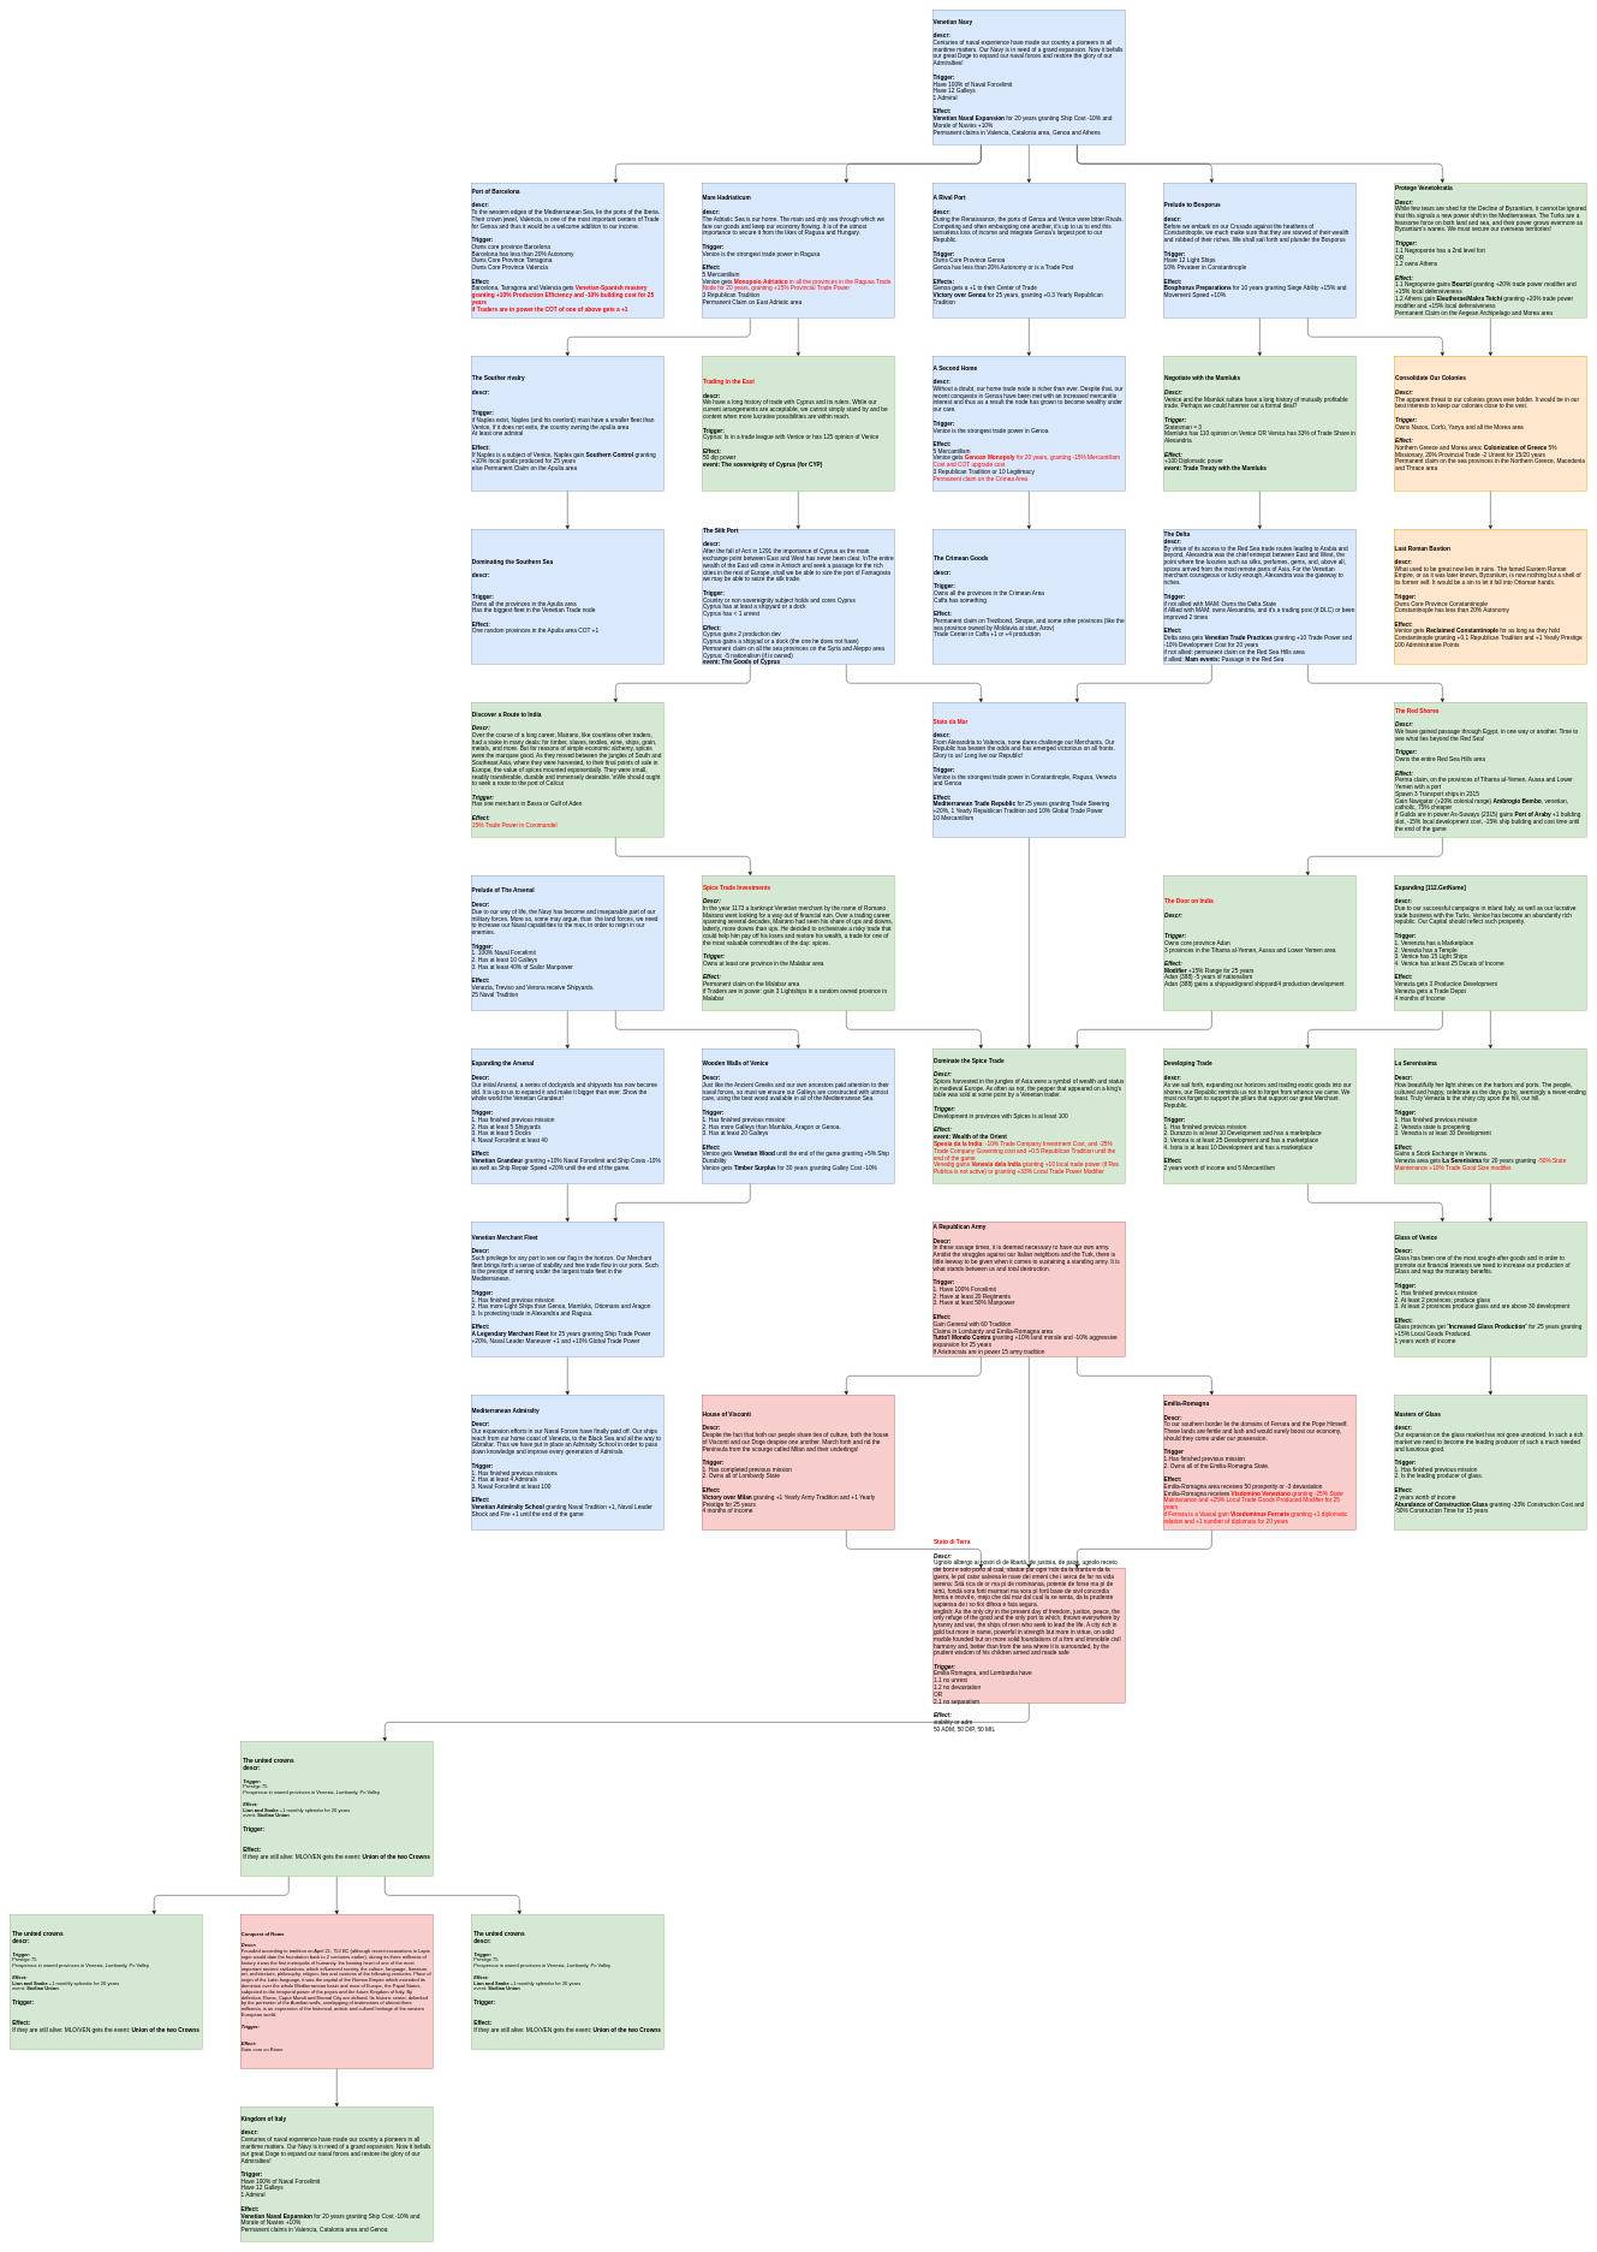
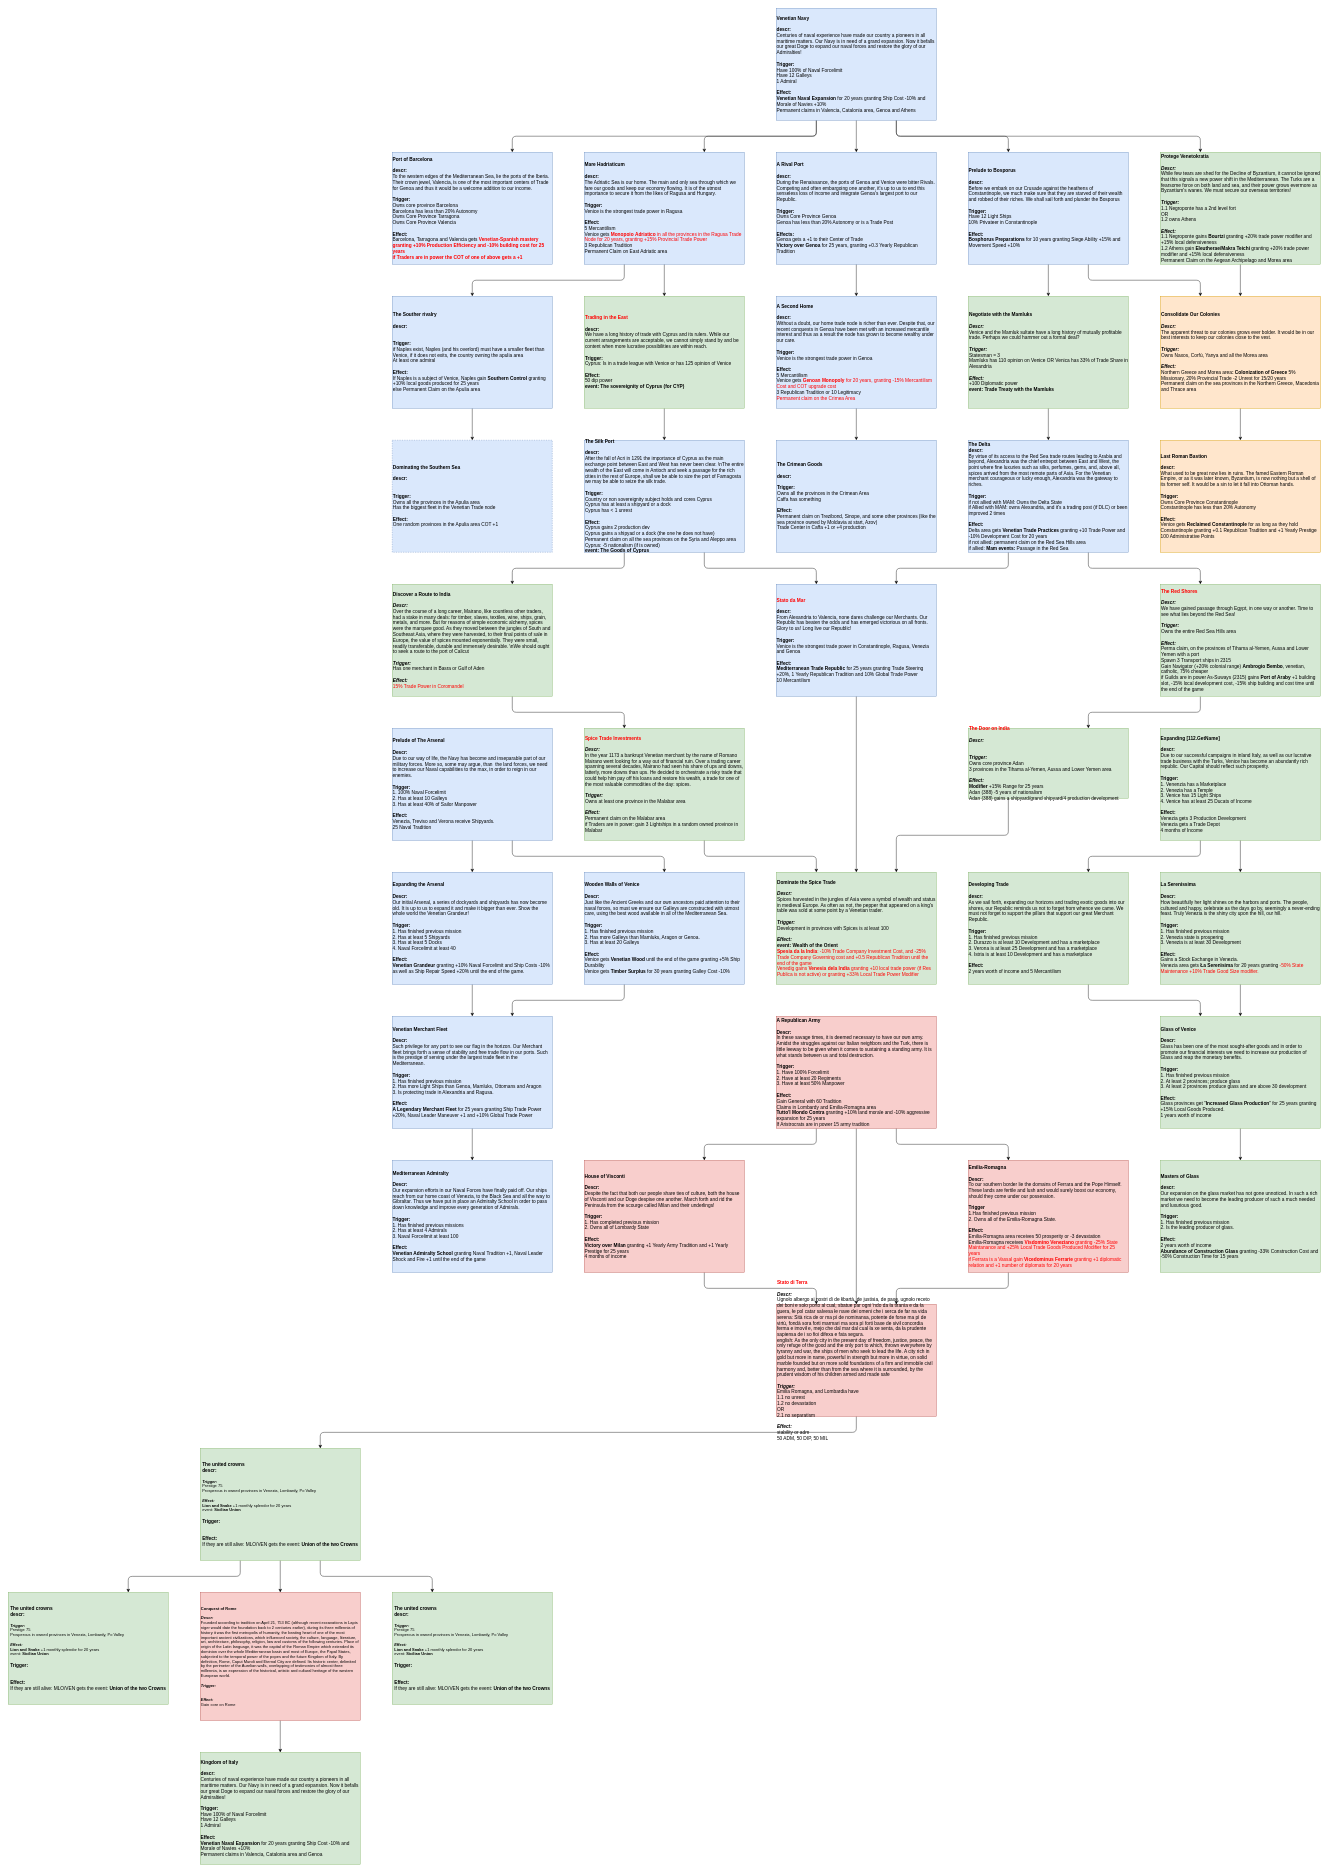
- <mxCell id="17" value="&lt;div style=&quot;font-size: 12px&quot;&gt;&lt;span style=&quot;font-size: 12px&quot;&gt;&lt;b&gt;Dominating the Southern Sea&lt;/b&gt;&lt;/span&gt;&lt;/div&gt;&lt;div style=&quot;font-size: 12px&quot;&gt;&lt;span style=&quot;font-size: 12px&quot;&gt;&lt;br&gt;&lt;/span&gt;&lt;/div&gt;&lt;div style=&quot;font-size: 12px&quot;&gt;&lt;span style=&quot;font-size: 12px&quot;&gt;&lt;b&gt;descr:&lt;/b&gt;&lt;/span&gt;&lt;/div&gt;&lt;div style=&quot;font-size: 12px&quot;&gt;&lt;br&gt;&lt;/div&gt;&lt;div style=&quot;font-size: 12px&quot;&gt;&lt;span style=&quot;font-size: 12px&quot;&gt;&lt;br style=&quot;font-size: 12px&quot;&gt;&lt;/span&gt;&lt;/div&gt;&lt;div style=&quot;font-size: 12px&quot;&gt;&lt;span style=&quot;font-size: 12px&quot;&gt;&lt;b&gt;Trigger:&lt;/b&gt;&lt;/span&gt;&lt;/div&gt;&lt;div style=&quot;font-size: 12px&quot;&gt;Owns all the provinces in the Apulia area&lt;/div&gt;&lt;div style=&quot;font-size: 12px&quot;&gt;Has the biggest fleet in the Venetian Trade node&lt;span style=&quot;font-size: 12px&quot;&gt;&lt;br style=&quot;font-size: 12px&quot;&gt;&lt;/span&gt;&lt;/div&gt;&lt;div style=&quot;font-size: 12px&quot;&gt;&lt;br&gt;&lt;/div&gt;&lt;div style=&quot;font-size: 12px&quot;&gt;&lt;span style=&quot;font-size: 12px&quot;&gt;&lt;b&gt;Effect:&lt;/b&gt;&lt;/span&gt;&lt;/div&gt;&lt;div style=&quot;font-size: 12px&quot;&gt;One random provinces in the Apulia area COT +1&lt;/div&gt;" style="rounded=0;whiteSpace=wrap;html=1;fillColor=#dae8fc;strokeColor=#6c8ebf;fontSize=12;align=left;" parent="1" vertex="1"><mxGeometry x="980" y="1100" width="400" height="280" as="geometry" /></mxCell>
+ <mxCell id="17" value="&lt;div style=&quot;font-size: 12px&quot;&gt;&lt;span style=&quot;font-size: 12px&quot;&gt;&lt;b&gt;Dominating the Southern Sea&lt;/b&gt;&lt;/span&gt;&lt;/div&gt;&lt;div style=&quot;font-size: 12px&quot;&gt;&lt;span style=&quot;font-size: 12px&quot;&gt;&lt;br&gt;&lt;/span&gt;&lt;/div&gt;&lt;div style=&quot;font-size: 12px&quot;&gt;&lt;span style=&quot;font-size: 12px&quot;&gt;&lt;b&gt;descr:&lt;/b&gt;&lt;/span&gt;&lt;/div&gt;&lt;div style=&quot;font-size: 12px&quot;&gt;&lt;br&gt;&lt;/div&gt;&lt;div style=&quot;font-size: 12px&quot;&gt;&lt;span style=&quot;font-size: 12px&quot;&gt;&lt;br style=&quot;font-size: 12px&quot;&gt;&lt;/span&gt;&lt;/div&gt;&lt;div style=&quot;font-size: 12px&quot;&gt;&lt;span style=&quot;font-size: 12px&quot;&gt;&lt;b&gt;Trigger:&lt;/b&gt;&lt;/span&gt;&lt;/div&gt;&lt;div style=&quot;font-size: 12px&quot;&gt;Owns all the provinces in the Apulia area&lt;/div&gt;&lt;div style=&quot;font-size: 12px&quot;&gt;Has the biggest fleet in the Venetian Trade node&lt;span style=&quot;font-size: 12px&quot;&gt;&lt;br style=&quot;font-size: 12px&quot;&gt;&lt;/span&gt;&lt;/div&gt;&lt;div style=&quot;font-size: 12px&quot;&gt;&lt;br&gt;&lt;/div&gt;&lt;div style=&quot;font-size: 12px&quot;&gt;&lt;span style=&quot;font-size: 12px&quot;&gt;&lt;b&gt;Effect:&lt;/b&gt;&lt;/span&gt;&lt;/div&gt;&lt;div style=&quot;font-size: 12px&quot;&gt;One random provinces in the Apulia area COT +1&lt;/div&gt;" style="rounded=0;whiteSpace=wrap;html=1;fillColor=#dae8fc;strokeColor=#6c8ebf;fontSize=12;align=left;dashed=1;" parent="1" vertex="1"><mxGeometry x="980" y="1100" width="400" height="280" as="geometry" /></mxCell>
- <mxCell id="74" value="&lt;div&gt;&lt;b&gt;&lt;font color=&quot;#ff0000&quot;&gt;The Door on India&lt;/font&gt;&lt;/b&gt;&lt;br&gt;&lt;/div&gt;&lt;div&gt;&lt;b&gt;&lt;br&gt;&lt;/b&gt;&lt;/div&gt;&lt;div&gt;&lt;b&gt;&lt;i&gt;Descr:&lt;/i&gt;&lt;/b&gt;&amp;nbsp;&lt;/div&gt;&lt;div&gt;&lt;br&gt;&lt;/div&gt;&lt;div&gt;&lt;br&gt;&lt;/div&gt;&lt;div style=&quot;font-size: 12px&quot;&gt;&lt;span style=&quot;font-size: 12px&quot;&gt;&lt;b&gt;&lt;i&gt;Trigger:&lt;/i&gt;&lt;/b&gt;&lt;/span&gt;&lt;/div&gt;&lt;div style=&quot;font-size: 12px&quot;&gt;Owns core province Adan&lt;/div&gt;&lt;div style=&quot;font-size: 12px&quot;&gt;3 provinces in the Tihama al-Yemen, Aussa and Lower Yemen area&lt;/div&gt;&lt;div style=&quot;font-size: 12px&quot;&gt;&lt;br&gt;&lt;/div&gt;&lt;div style=&quot;font-size: 12px&quot;&gt;&lt;span style=&quot;font-size: 12px&quot;&gt;&lt;b&gt;&lt;i&gt;Effect:&lt;/i&gt;&lt;/b&gt;&lt;/span&gt;&lt;/div&gt;&lt;div style=&quot;font-size: 12px&quot;&gt;&lt;b&gt;Modifier&lt;/b&gt; +15% Range for 25 years&lt;/div&gt;&lt;div style=&quot;font-size: 12px&quot;&gt;Adan (388) -5 years of nationalism&lt;/div&gt;&lt;div&gt;&lt;div&gt;&lt;span&gt;Adan (388) gains a shipyard/grand shipyard/4 production development&lt;/span&gt;&lt;br&gt;&lt;/div&gt;&lt;/div&gt;" style="rounded=0;whiteSpace=wrap;html=1;fillColor=#d5e8d4;strokeColor=#82b366;fontSize=12;align=left;" parent="1" vertex="1"><mxGeometry x="2420" y="1820" width="400" height="280" as="geometry" /></mxCell>
+ <mxCell id="74" value="&lt;div&gt;&lt;b&gt;&lt;font color=&quot;#ff0000&quot;&gt;The Door on India&lt;/font&gt;&lt;/b&gt;&lt;br&gt;&lt;/div&gt;&lt;div&gt;&lt;b&gt;&lt;br&gt;&lt;/b&gt;&lt;/div&gt;&lt;div&gt;&lt;b&gt;&lt;i&gt;Descr:&lt;/i&gt;&lt;/b&gt;&amp;nbsp;&lt;/div&gt;&lt;div&gt;&lt;br&gt;&lt;/div&gt;&lt;div&gt;&lt;br&gt;&lt;/div&gt;&lt;div style=&quot;font-size: 12px&quot;&gt;&lt;span style=&quot;font-size: 12px&quot;&gt;&lt;b&gt;&lt;i&gt;Trigger:&lt;/i&gt;&lt;/b&gt;&lt;/span&gt;&lt;/div&gt;&lt;div style=&quot;font-size: 12px&quot;&gt;Owns core province Adan&lt;/div&gt;&lt;div style=&quot;font-size: 12px&quot;&gt;3 provinces in the Tihama al-Yemen, Aussa and Lower Yemen area&lt;/div&gt;&lt;div style=&quot;font-size: 12px&quot;&gt;&lt;br&gt;&lt;/div&gt;&lt;div style=&quot;font-size: 12px&quot;&gt;&lt;span style=&quot;font-size: 12px&quot;&gt;&lt;b&gt;&lt;i&gt;Effect:&lt;/i&gt;&lt;/b&gt;&lt;/span&gt;&lt;/div&gt;&lt;div style=&quot;font-size: 12px&quot;&gt;&lt;b&gt;Modifier&lt;/b&gt; +15% Range for 25 years&lt;/div&gt;&lt;div style=&quot;font-size: 12px&quot;&gt;Adan (388) -5 years of nationalism&lt;/div&gt;&lt;div&gt;&lt;div&gt;&lt;span&gt;Adan (388) gains a shipyard/grand shipyard/4 production development&lt;/span&gt;&lt;br&gt;&lt;/div&gt;&lt;/div&gt;" style="rounded=0;whiteSpace=wrap;html=1;fillColor=#d5e8d4;strokeColor=#82b366;fontSize=12;align=left;" parent="1" vertex="1"><mxGeometry x="2420" y="1820" width="400" height="175" as="geometry" /></mxCell>
